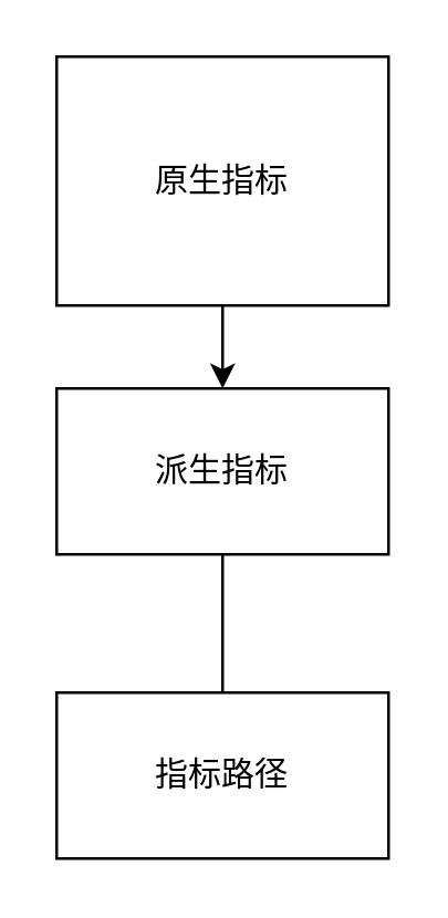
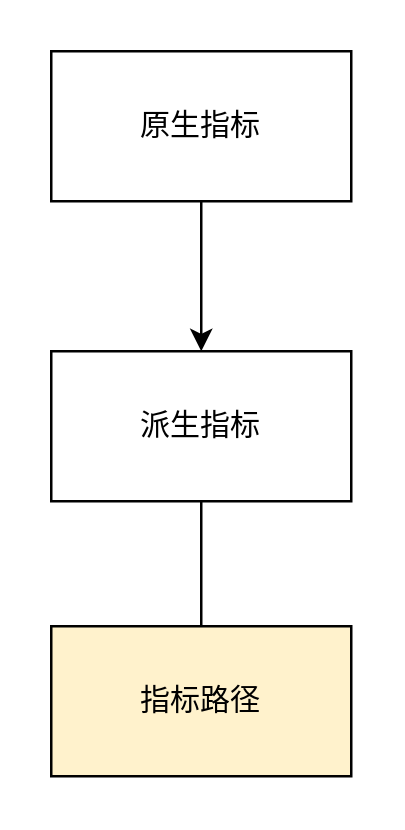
- <mxCell id="3" value="原生指标" style="rounded=0;whiteSpace=wrap;html=1;" vertex="1" parent="1"><mxGeometry x="20" y="20" width="120" height="90" as="geometry" /></mxCell>
+ <mxCell id="3" value="原生指标" style="rounded=0;whiteSpace=wrap;html=1;" vertex="1" parent="1"><mxGeometry x="20" y="20" width="120" height="60" as="geometry" /></mxCell>
- <mxCell id="6" value="指标路径" style="rounded=0;whiteSpace=wrap;html=1;" vertex="1" parent="1"><mxGeometry x="20" y="250" width="120" height="60" as="geometry" /></mxCell>
+ <mxCell id="6" value="指标路径" style="rounded=0;whiteSpace=wrap;html=1;fillColor=#fff2cc;" vertex="1" parent="1"><mxGeometry x="20" y="250" width="120" height="60" as="geometry" /></mxCell>
